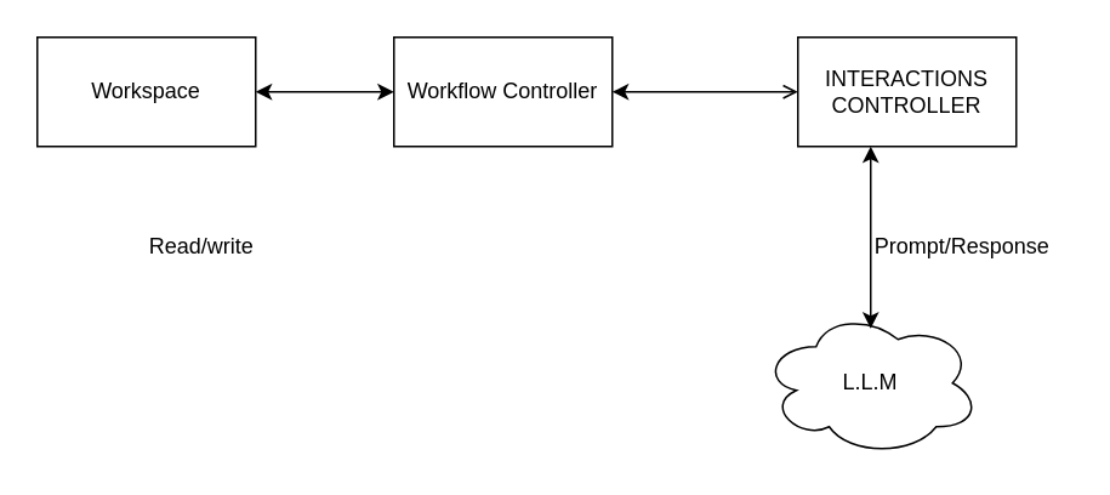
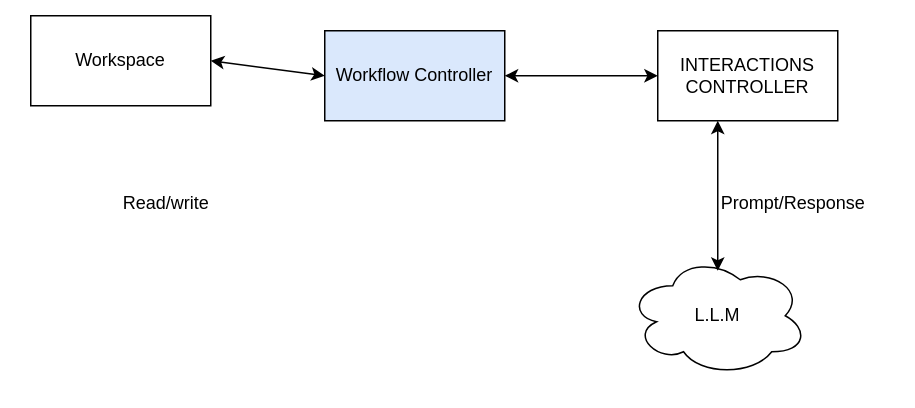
- <mxCell id="5" value="Workspace" style="rounded=0;whiteSpace=wrap;html=1;" vertex="1" parent="1"><mxGeometry x="20" y="20" width="120" height="60" as="geometry" /></mxCell>
+ <mxCell id="5" value="Workspace" style="rounded=0;whiteSpace=wrap;html=1;" vertex="1" parent="1"><mxGeometry x="20" y="10" width="120" height="60" as="geometry" /></mxCell>
- <mxCell id="4" value="Workflow Controller" style="rounded=0;whiteSpace=wrap;html=1;" vertex="1" parent="1"><mxGeometry x="216" y="20" width="120" height="60" as="geometry" /></mxCell>
+ <mxCell id="4" value="Workflow Controller" style="rounded=0;whiteSpace=wrap;html=1;fillColor=#dae8fc;" vertex="1" parent="1"><mxGeometry x="216" y="20" width="120" height="60" as="geometry" /></mxCell>
- <mxCell id="6" value="" style="endArrow=open;startArrow=classic;html=1;rounded=0;exitX=1;exitY=0.5;exitDx=0;exitDy=0;entryX=0;entryY=0.5;entryDx=0;entryDy=0;" edge="1" parent="1" source="4" target="3"><mxGeometry width="50" height="50" relative="1" as="geometry"><mxPoint x="400" y="160" as="sourcePoint" /><mxPoint x="450" y="110" as="targetPoint" /><Array as="points"><mxPoint x="360" y="50" /></Array></mxGeometry></mxCell>
+ <mxCell id="6" value="" style="endArrow=classic;startArrow=classic;html=1;rounded=0;exitX=1;exitY=0.5;exitDx=0;exitDy=0;entryX=0;entryY=0.5;entryDx=0;entryDy=0;" edge="1" parent="1" source="4" target="3"><mxGeometry width="50" height="50" relative="1" as="geometry"><mxPoint x="400" y="160" as="sourcePoint" /><mxPoint x="450" y="110" as="targetPoint" /><Array as="points"><mxPoint x="360" y="50" /></Array></mxGeometry></mxCell>
